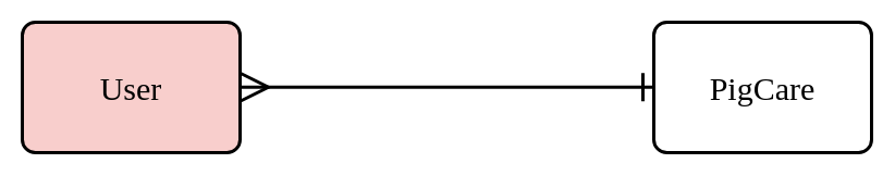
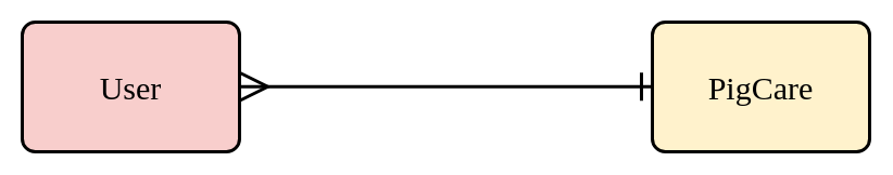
- <mxCell id="4" value="&lt;font style=&quot;font-size: 30px;&quot;&gt;PigCare&lt;/font&gt;" style="rounded=1;arcSize=10;whiteSpace=wrap;html=1;align=center;fontFamily=Times New Roman;fontSize=35;strokeWidth=3;" parent="1" vertex="1"><mxGeometry x="600" y="20" width="200" height="120" as="geometry" /></mxCell>
+ <mxCell id="4" value="&lt;font style=&quot;font-size: 30px;&quot;&gt;PigCare&lt;/font&gt;" style="rounded=1;arcSize=10;whiteSpace=wrap;html=1;align=center;fontFamily=Times New Roman;fontSize=35;strokeWidth=3;fillColor=#fff2cc;" parent="1" vertex="1"><mxGeometry x="600" y="20" width="200" height="120" as="geometry" /></mxCell>
